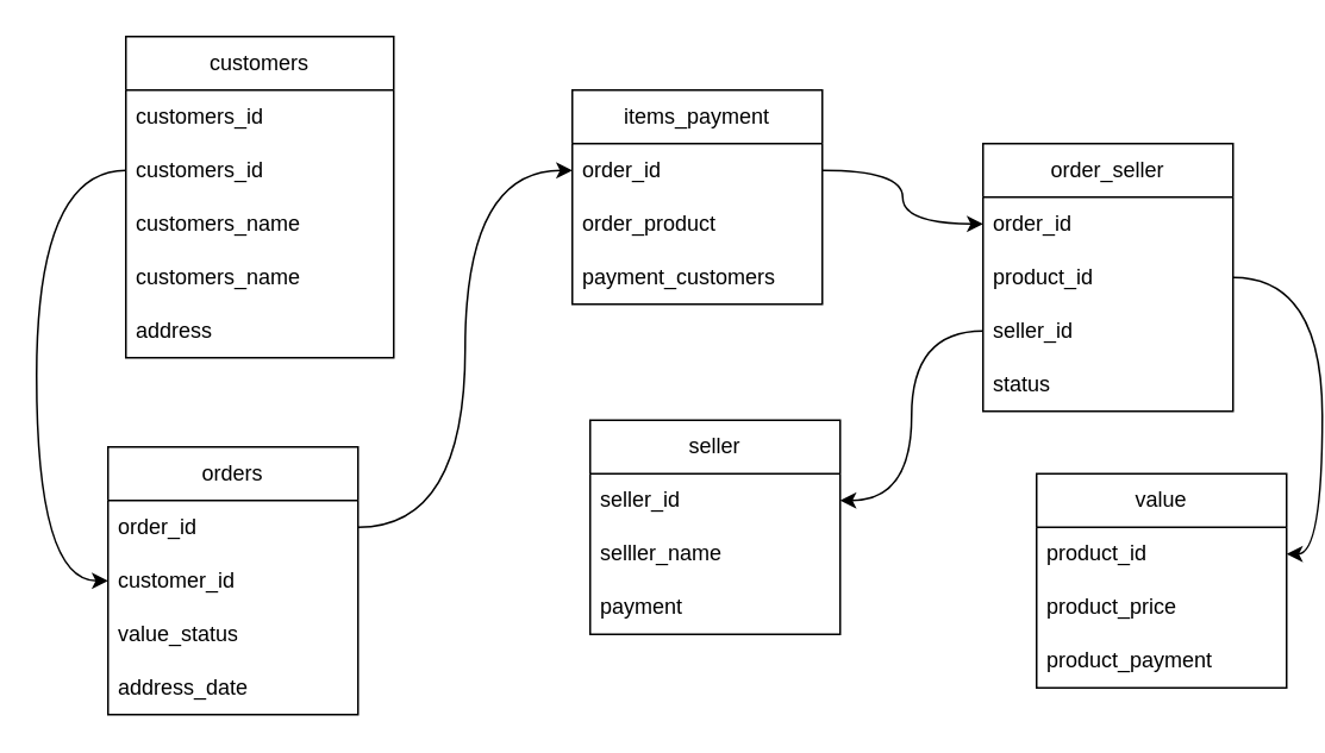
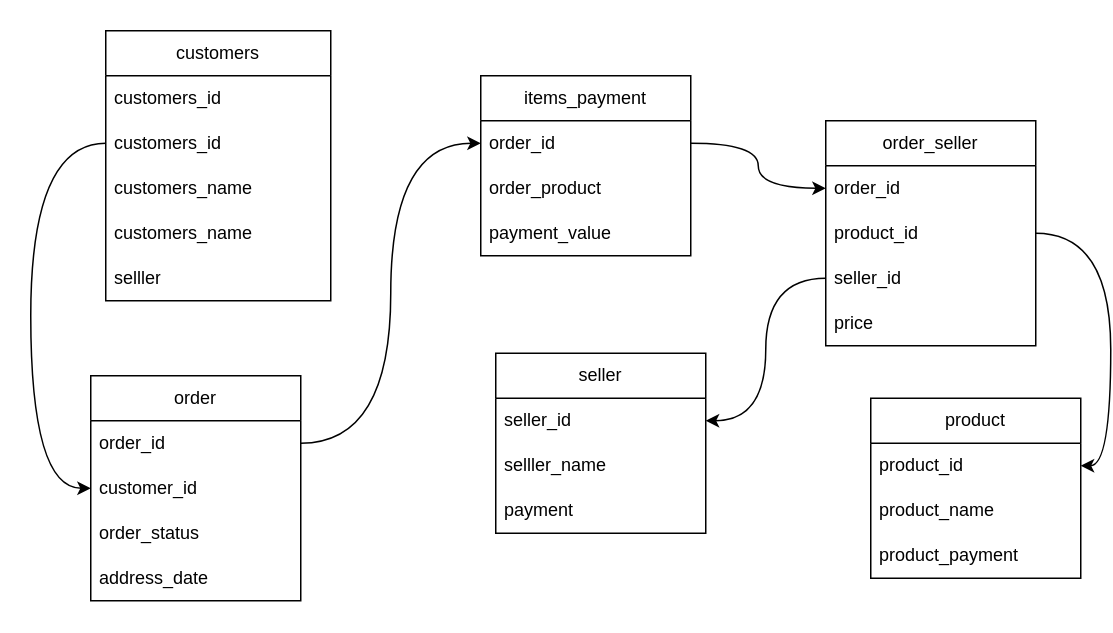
- <mxCell id="16" value="payment_customers" style="text;strokeColor=none;fillColor=none;align=left;verticalAlign=middle;spacingLeft=4;spacingRight=4;overflow=hidden;points=[[0,0.5],[1,0.5]];portConstraint=eastwest;rotatable=0;whiteSpace=wrap;html=1;" vertex="1" parent="13"><mxGeometry y="90" width="140" height="30" as="geometry" /></mxCell>
+ <mxCell id="16" value="payment_value" style="text;strokeColor=none;fillColor=none;align=left;verticalAlign=middle;spacingLeft=4;spacingRight=4;overflow=hidden;points=[[0,0.5],[1,0.5]];portConstraint=eastwest;rotatable=0;whiteSpace=wrap;html=1;" vertex="1" parent="13"><mxGeometry y="90" width="140" height="30" as="geometry" /></mxCell>
- <mxCell id="7" value="address" style="text;strokeColor=none;fillColor=none;align=left;verticalAlign=middle;spacingLeft=4;spacingRight=4;overflow=hidden;points=[[0,0.5],[1,0.5]];portConstraint=eastwest;rotatable=0;whiteSpace=wrap;html=1;" vertex="1" parent="2"><mxGeometry y="150" width="150" height="30" as="geometry" /></mxCell>
+ <mxCell id="7" value="selller" style="text;strokeColor=none;fillColor=none;align=left;verticalAlign=middle;spacingLeft=4;spacingRight=4;overflow=hidden;points=[[0,0.5],[1,0.5]];portConstraint=eastwest;rotatable=0;whiteSpace=wrap;html=1;" vertex="1" parent="2"><mxGeometry y="150" width="150" height="30" as="geometry" /></mxCell>
- <mxCell id="21" value="status" style="text;strokeColor=none;fillColor=none;align=left;verticalAlign=middle;spacingLeft=4;spacingRight=4;overflow=hidden;points=[[0,0.5],[1,0.5]];portConstraint=eastwest;rotatable=0;whiteSpace=wrap;html=1;" vertex="1" parent="17"><mxGeometry y="120" width="140" height="30" as="geometry" /></mxCell>
+ <mxCell id="21" value="price" style="text;strokeColor=none;fillColor=none;align=left;verticalAlign=middle;spacingLeft=4;spacingRight=4;overflow=hidden;points=[[0,0.5],[1,0.5]];portConstraint=eastwest;rotatable=0;whiteSpace=wrap;html=1;" vertex="1" parent="17"><mxGeometry y="120" width="140" height="30" as="geometry" /></mxCell>
- <mxCell id="8" value="orders" style="swimlane;fontStyle=0;childLayout=stackLayout;horizontal=1;startSize=30;horizontalStack=0;resizeParent=1;resizeParentMax=0;resizeLast=0;collapsible=1;marginBottom=0;whiteSpace=wrap;html=1;" vertex="1" parent="1"><mxGeometry x="60" y="250" width="140" height="150" as="geometry"><mxRectangle x="330" y="95" width="60" height="30" as="alternateBounds" /></mxGeometry></mxCell>
+ <mxCell id="8" value="order" style="swimlane;fontStyle=0;childLayout=stackLayout;horizontal=1;startSize=30;horizontalStack=0;resizeParent=1;resizeParentMax=0;resizeLast=0;collapsible=1;marginBottom=0;whiteSpace=wrap;html=1;" vertex="1" parent="1"><mxGeometry x="60" y="250" width="140" height="150" as="geometry"><mxRectangle x="330" y="95" width="60" height="30" as="alternateBounds" /></mxGeometry></mxCell>
- <mxCell id="22" value="value" style="swimlane;fontStyle=0;childLayout=stackLayout;horizontal=1;startSize=30;horizontalStack=0;resizeParent=1;resizeParentMax=0;resizeLast=0;collapsible=1;marginBottom=0;whiteSpace=wrap;html=1;" vertex="1" parent="1"><mxGeometry x="580" y="265" width="140" height="120" as="geometry" /></mxCell>
+ <mxCell id="22" value="product" style="swimlane;fontStyle=0;childLayout=stackLayout;horizontal=1;startSize=30;horizontalStack=0;resizeParent=1;resizeParentMax=0;resizeLast=0;collapsible=1;marginBottom=0;whiteSpace=wrap;html=1;" vertex="1" parent="1"><mxGeometry x="580" y="265" width="140" height="120" as="geometry" /></mxCell>
- <mxCell id="24" value="product_price" style="text;strokeColor=none;fillColor=none;align=left;verticalAlign=middle;spacingLeft=4;spacingRight=4;overflow=hidden;points=[[0,0.5],[1,0.5]];portConstraint=eastwest;rotatable=0;whiteSpace=wrap;html=1;" vertex="1" parent="22"><mxGeometry y="60" width="140" height="30" as="geometry" /></mxCell>
+ <mxCell id="24" value="product_name" style="text;strokeColor=none;fillColor=none;align=left;verticalAlign=middle;spacingLeft=4;spacingRight=4;overflow=hidden;points=[[0,0.5],[1,0.5]];portConstraint=eastwest;rotatable=0;whiteSpace=wrap;html=1;" vertex="1" parent="22"><mxGeometry y="60" width="140" height="30" as="geometry" /></mxCell>
- <mxCell id="11" value="value_status" style="text;strokeColor=none;fillColor=none;align=left;verticalAlign=middle;spacingLeft=4;spacingRight=4;overflow=hidden;points=[[0,0.5],[1,0.5]];portConstraint=eastwest;rotatable=0;whiteSpace=wrap;html=1;" vertex="1" parent="8"><mxGeometry y="90" width="140" height="30" as="geometry" /></mxCell>
+ <mxCell id="11" value="order_status" style="text;strokeColor=none;fillColor=none;align=left;verticalAlign=middle;spacingLeft=4;spacingRight=4;overflow=hidden;points=[[0,0.5],[1,0.5]];portConstraint=eastwest;rotatable=0;whiteSpace=wrap;html=1;" vertex="1" parent="8"><mxGeometry y="90" width="140" height="30" as="geometry" /></mxCell>
